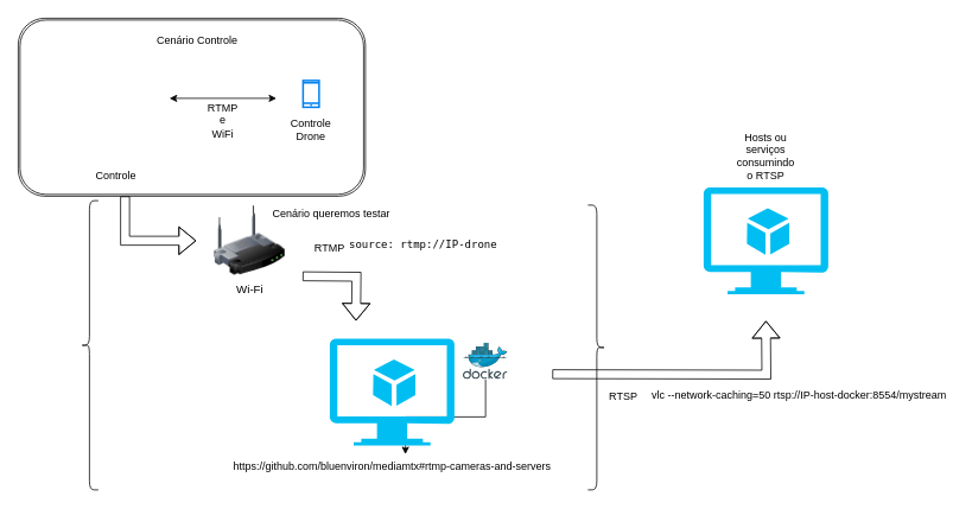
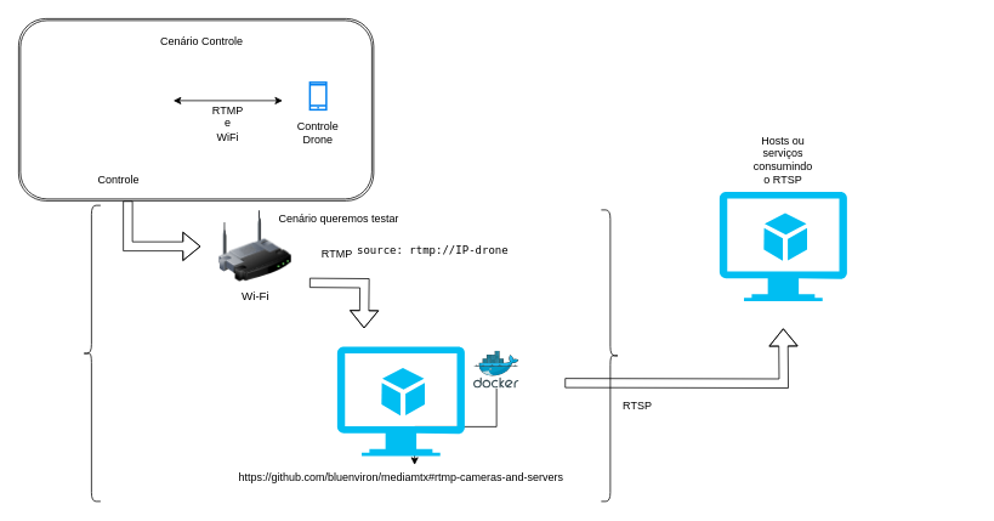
- <mxCell id="18" value="vlc --network-caching=50 rtsp://IP-host-docker:8554/mystream" style="text;whiteSpace=wrap;html=1;" vertex="1" parent="1"><mxGeometry x="730" y="430" width="340" height="60" as="geometry" /></mxCell>
